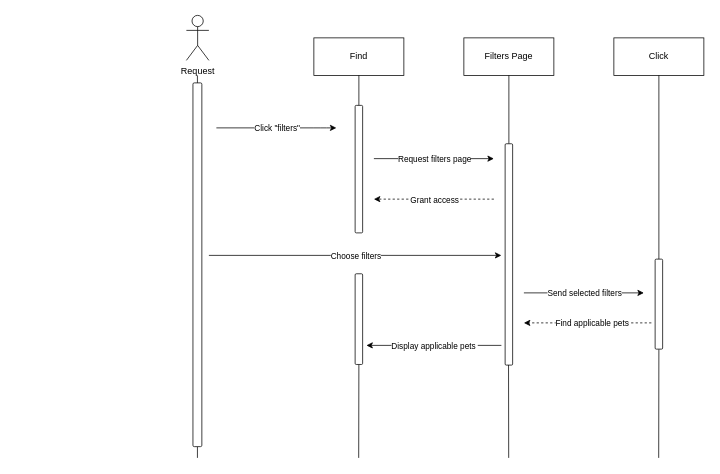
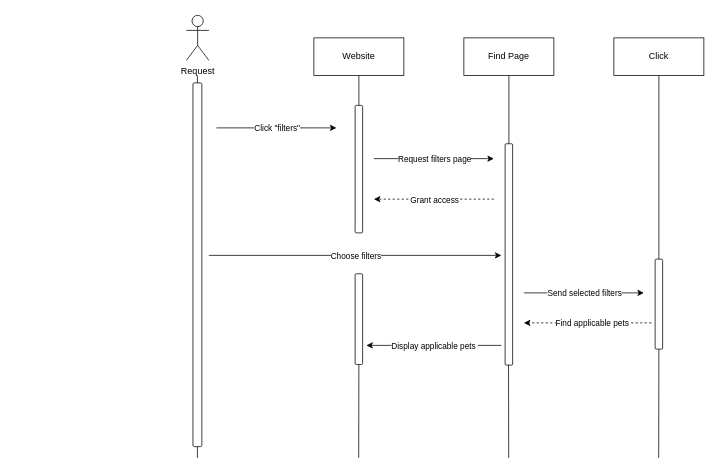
- <mxCell id="4" value="Find" style="whiteSpace=wrap;html=1;" vertex="1" parent="1"><mxGeometry x="418" y="50" width="120" height="50" as="geometry" /></mxCell>
+ <mxCell id="4" value="Website" style="whiteSpace=wrap;html=1;" vertex="1" parent="1"><mxGeometry x="418" y="50" width="120" height="50" as="geometry" /></mxCell>
- <mxCell id="6" value="Filters Page" style="whiteSpace=wrap;html=1;" vertex="1" parent="1"><mxGeometry x="618" y="50" width="120" height="50" as="geometry" /></mxCell>
+ <mxCell id="6" value="Find Page" style="whiteSpace=wrap;html=1;" vertex="1" parent="1"><mxGeometry x="618" y="50" width="120" height="50" as="geometry" /></mxCell>
